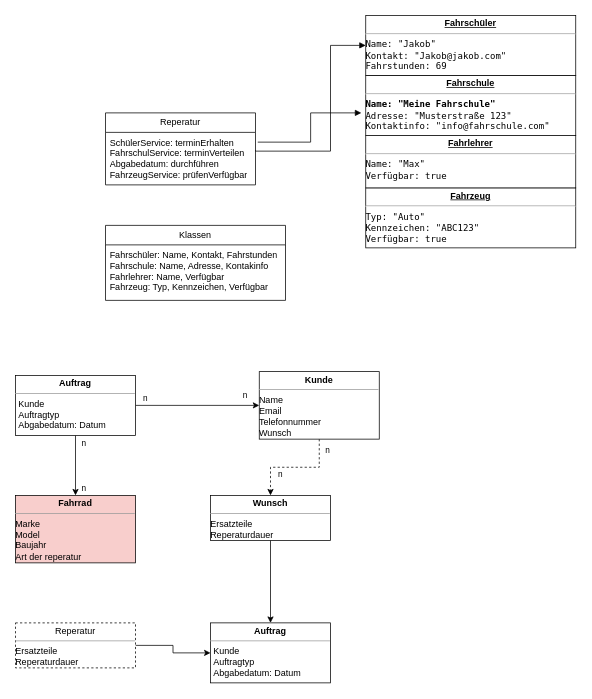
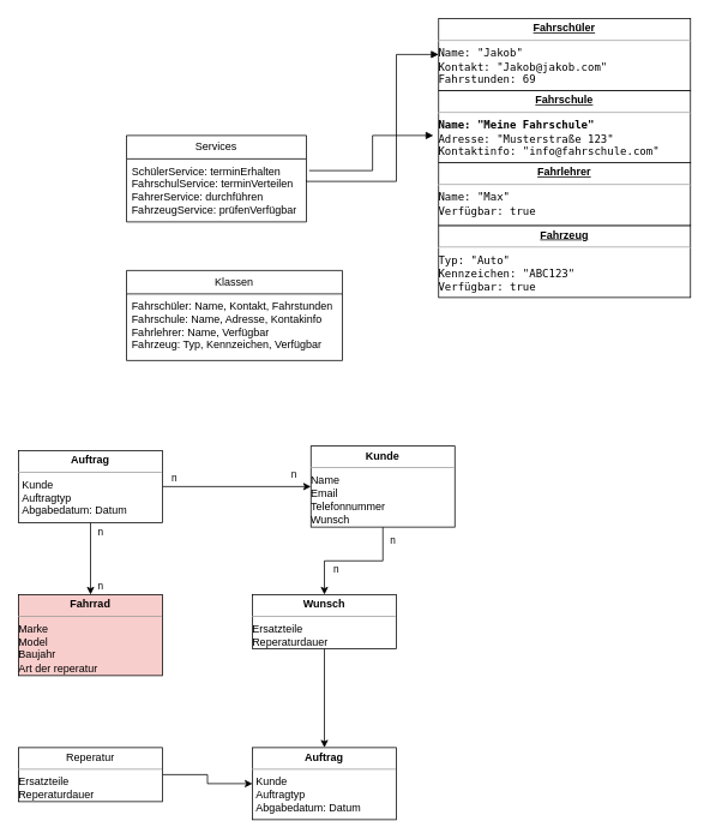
- <mxCell id="8" value="Reperatur" style="swimlane;fontStyle=0;childLayout=stackLayout;horizontal=1;startSize=26;fillColor=none;horizontalStack=0;resizeParent=1;resizeParentMax=0;resizeLast=0;collapsible=1;marginBottom=0;whiteSpace=wrap;html=1;" vertex="1" parent="1"><mxGeometry x="140" y="150" width="200" height="96" as="geometry" /></mxCell>
+ <mxCell id="8" value="Services" style="swimlane;fontStyle=0;childLayout=stackLayout;horizontal=1;startSize=26;fillColor=none;horizontalStack=0;resizeParent=1;resizeParentMax=0;resizeLast=0;collapsible=1;marginBottom=0;whiteSpace=wrap;html=1;" vertex="1" parent="1"><mxGeometry x="140" y="150" width="200" height="96" as="geometry" /></mxCell>
- <mxCell id="9" value="SchülerService: terminErhalten&lt;br/&gt;FahrschulService: terminVerteilen&lt;br/&gt;Abgabedatum: durchführen&lt;br/&gt;FahrzeugService: prüfenVerfügbar" style="text;strokeColor=none;fillColor=none;align=left;verticalAlign=top;spacingLeft=4;spacingRight=4;overflow=hidden;rotatable=0;points=[[0,0.5],[1,0.5]];portConstraint=eastwest;whiteSpace=wrap;html=1;" vertex="1" parent="8"><mxGeometry y="26" width="200" height="70" as="geometry" /></mxCell>
+ <mxCell id="9" value="SchülerService: terminErhalten&lt;br/&gt;FahrschulService: terminVerteilen&lt;br/&gt;FahrerService: durchführen&lt;br/&gt;FahrzeugService: prüfenVerfügbar" style="text;strokeColor=none;fillColor=none;align=left;verticalAlign=top;spacingLeft=4;spacingRight=4;overflow=hidden;rotatable=0;points=[[0,0.5],[1,0.5]];portConstraint=eastwest;whiteSpace=wrap;html=1;" vertex="1" parent="8"><mxGeometry y="26" width="200" height="70" as="geometry" /></mxCell>
- <mxCell id="19" value="" style="edgeStyle=orthogonalEdgeStyle;rounded=0;orthogonalLoop=1;jettySize=auto;html=1;dashed=1;" edge="1" parent="1" source="22" target="25"><mxGeometry relative="1" as="geometry" /></mxCell>
+ <mxCell id="19" value="" style="edgeStyle=orthogonalEdgeStyle;rounded=0;orthogonalLoop=1;jettySize=auto;html=1;" edge="1" parent="1" source="22" target="25"><mxGeometry relative="1" as="geometry" /></mxCell>
- <mxCell id="27" value="&lt;p style=&quot;margin:0px;margin-top:4px;text-align:center;&quot;&gt;Reperatur&lt;/p&gt;&lt;hr size=&quot;1&quot;&gt;&lt;div&gt;Ersatzteile&lt;/div&gt;&lt;div&gt;Reperaturdauer&lt;br&gt;&lt;/div&gt;" style="verticalAlign=top;align=left;overflow=fill;fontSize=12;fontFamily=Helvetica;html=1;whiteSpace=wrap;dashed=1;" vertex="1" parent="1"><mxGeometry x="20" y="830" width="160" height="60" as="geometry" /></mxCell>
+ <mxCell id="27" value="&lt;p style=&quot;margin:0px;margin-top:4px;text-align:center;&quot;&gt;Reperatur&lt;/p&gt;&lt;hr size=&quot;1&quot;&gt;&lt;div&gt;Ersatzteile&lt;/div&gt;&lt;div&gt;Reperaturdauer&lt;br&gt;&lt;/div&gt;" style="verticalAlign=top;align=left;overflow=fill;fontSize=12;fontFamily=Helvetica;html=1;whiteSpace=wrap;" vertex="1" parent="1"><mxGeometry x="20" y="830" width="160" height="60" as="geometry" /></mxCell>
